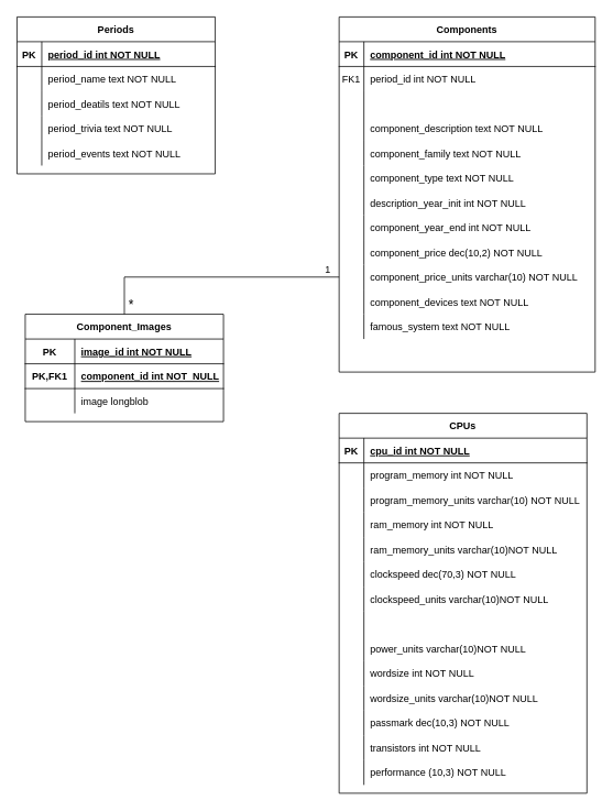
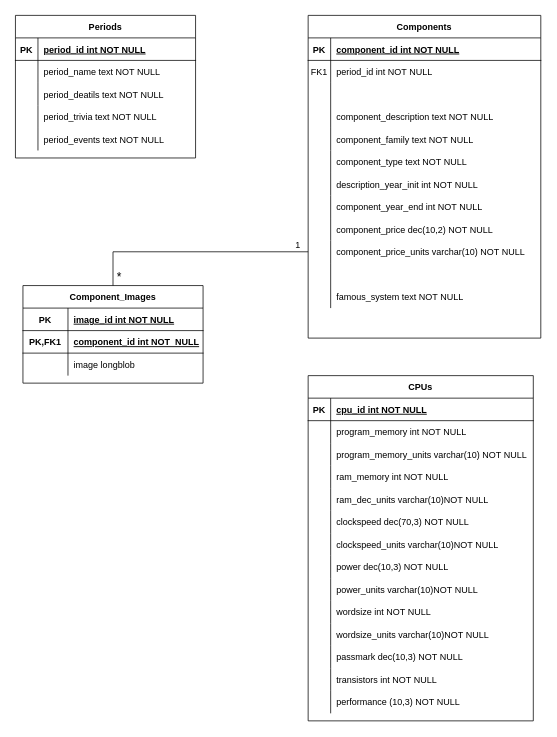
- <mxCell id="34" value="component_devices text NOT NULL" style="shape=partialRectangle;overflow=hidden;connectable=0;fillColor=none;top=0;left=0;bottom=0;right=0;align=left;spacingLeft=6;" parent="32" vertex="1"><mxGeometry x="30" width="280" height="30" as="geometry"><mxRectangle width="280" height="30" as="alternateBounds" /></mxGeometry></mxCell>
- <mxCell id="55" value="ram_memory_units varchar(10)NOT NULL" style="shape=partialRectangle;overflow=hidden;connectable=0;fillColor=none;top=0;left=0;bottom=0;right=0;align=left;spacingLeft=6;" parent="53" vertex="1"><mxGeometry x="30" width="270" height="30" as="geometry"><mxRectangle width="270" height="30" as="alternateBounds" /></mxGeometry></mxCell>
+ <mxCell id="55" value="ram_dec_units varchar(10)NOT NULL" style="shape=partialRectangle;overflow=hidden;connectable=0;fillColor=none;top=0;left=0;bottom=0;right=0;align=left;spacingLeft=6;" parent="53" vertex="1"><mxGeometry x="30" width="270" height="30" as="geometry"><mxRectangle width="270" height="30" as="alternateBounds" /></mxGeometry></mxCell>
+ <mxCell id="64" value="power dec(10,3) NOT NULL" style="shape=partialRectangle;overflow=hidden;connectable=0;fillColor=none;top=0;left=0;bottom=0;right=0;align=left;spacingLeft=6;" parent="62" vertex="1"><mxGeometry x="30" width="270" height="30" as="geometry"><mxRectangle width="270" height="30" as="alternateBounds" /></mxGeometry></mxCell>
